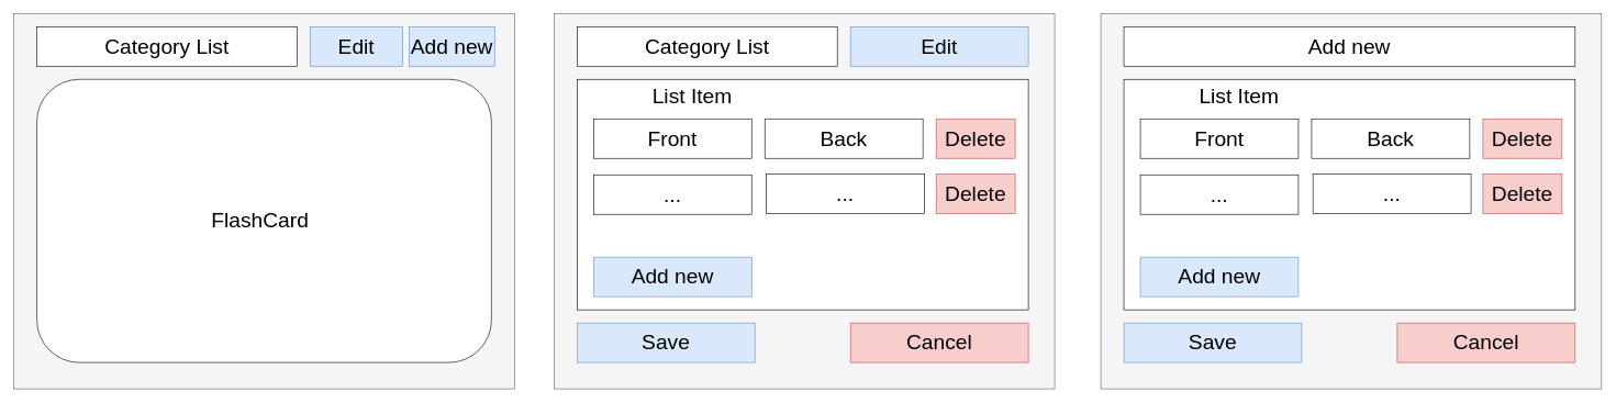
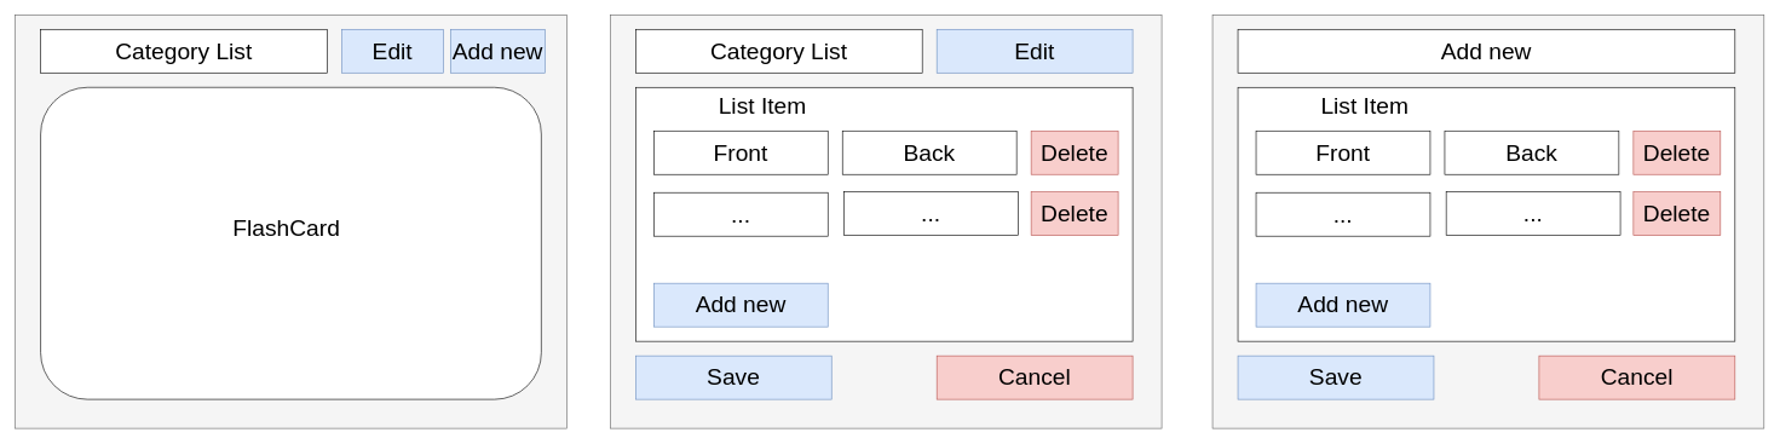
- <mxCell id="4" value="FlashCard" style="text;html=1;strokeColor=none;fillColor=none;align=center;verticalAlign=middle;whiteSpace=wrap;rounded=0;fontSize=32;" vertex="1" parent="1"><mxGeometry x="219" y="245" width="350" height="180" as="geometry" /></mxCell>
+ <mxCell id="4" value="FlashCard" style="text;html=1;strokeColor=none;fillColor=none;align=center;verticalAlign=middle;whiteSpace=wrap;rounded=0;fontSize=32;" vertex="1" parent="1"><mxGeometry x="219" y="225" width="350" height="180" as="geometry" /></mxCell>
